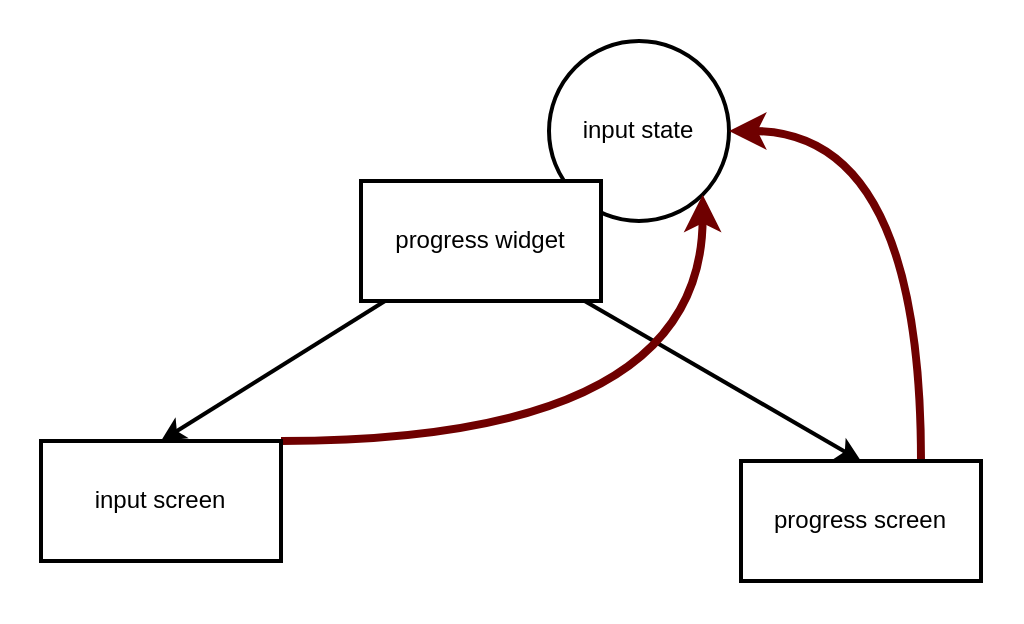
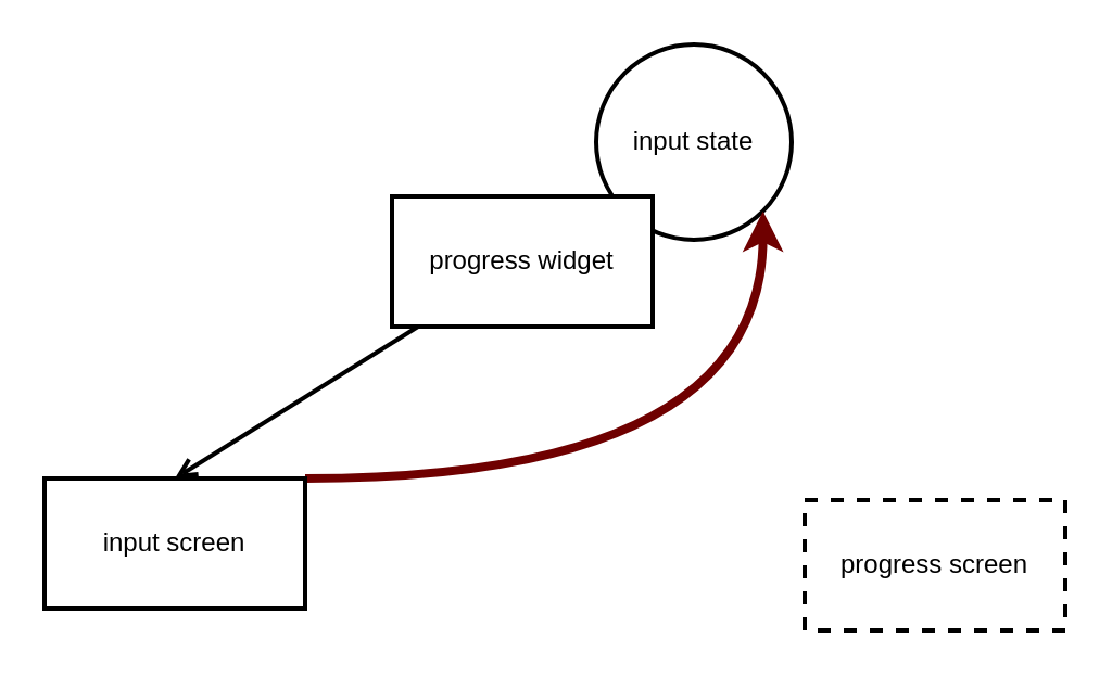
- <mxCell id="7" style="edgeStyle=orthogonalEdgeStyle;curved=1;html=1;strokeWidth=4;entryX=1;entryY=0.5;entryDx=0;entryDy=0;exitX=0.75;exitY=0;exitDx=0;exitDy=0;fillColor=#a20025;strokeColor=#6F0000;fillOpacity=100;" edge="1" parent="1" source="8" target="4"><mxGeometry relative="1" as="geometry"><mxPoint x="500" y="110" as="targetPoint" /><Array as="points"><mxPoint x="460" y="65" /></Array></mxGeometry></mxCell>
- <mxCell id="3" style="edgeStyle=none;html=1;entryX=0.5;entryY=0;entryDx=0;entryDy=0;fillOpacity=100;strokeWidth=2;" edge="1" parent="1" source="9" target="8"><mxGeometry relative="1" as="geometry" /></mxCell>
- <mxCell id="2" style="edgeStyle=none;html=1;entryX=0.5;entryY=0;entryDx=0;entryDy=0;fillOpacity=100;strokeWidth=2;" edge="1" parent="1" source="9" target="6"><mxGeometry relative="1" as="geometry" /></mxCell>
+ <mxCell id="2" style="edgeStyle=none;html=1;entryX=0.5;entryY=0;entryDx=0;entryDy=0;fillOpacity=100;strokeWidth=2;endArrow=open;" edge="1" parent="1" source="9" target="6"><mxGeometry relative="1" as="geometry" /></mxCell>
- <mxCell id="8" value="progress screen" style="whiteSpace=wrap;html=1;fillOpacity=100;strokeWidth=2;" vertex="1" parent="1"><mxGeometry x="370" y="230" width="120" height="60" as="geometry" /></mxCell>
+ <mxCell id="8" value="progress screen" style="whiteSpace=wrap;html=1;fillOpacity=100;strokeWidth=2;dashed=1;" vertex="1" parent="1"><mxGeometry x="370" y="230" width="120" height="60" as="geometry" /></mxCell>
